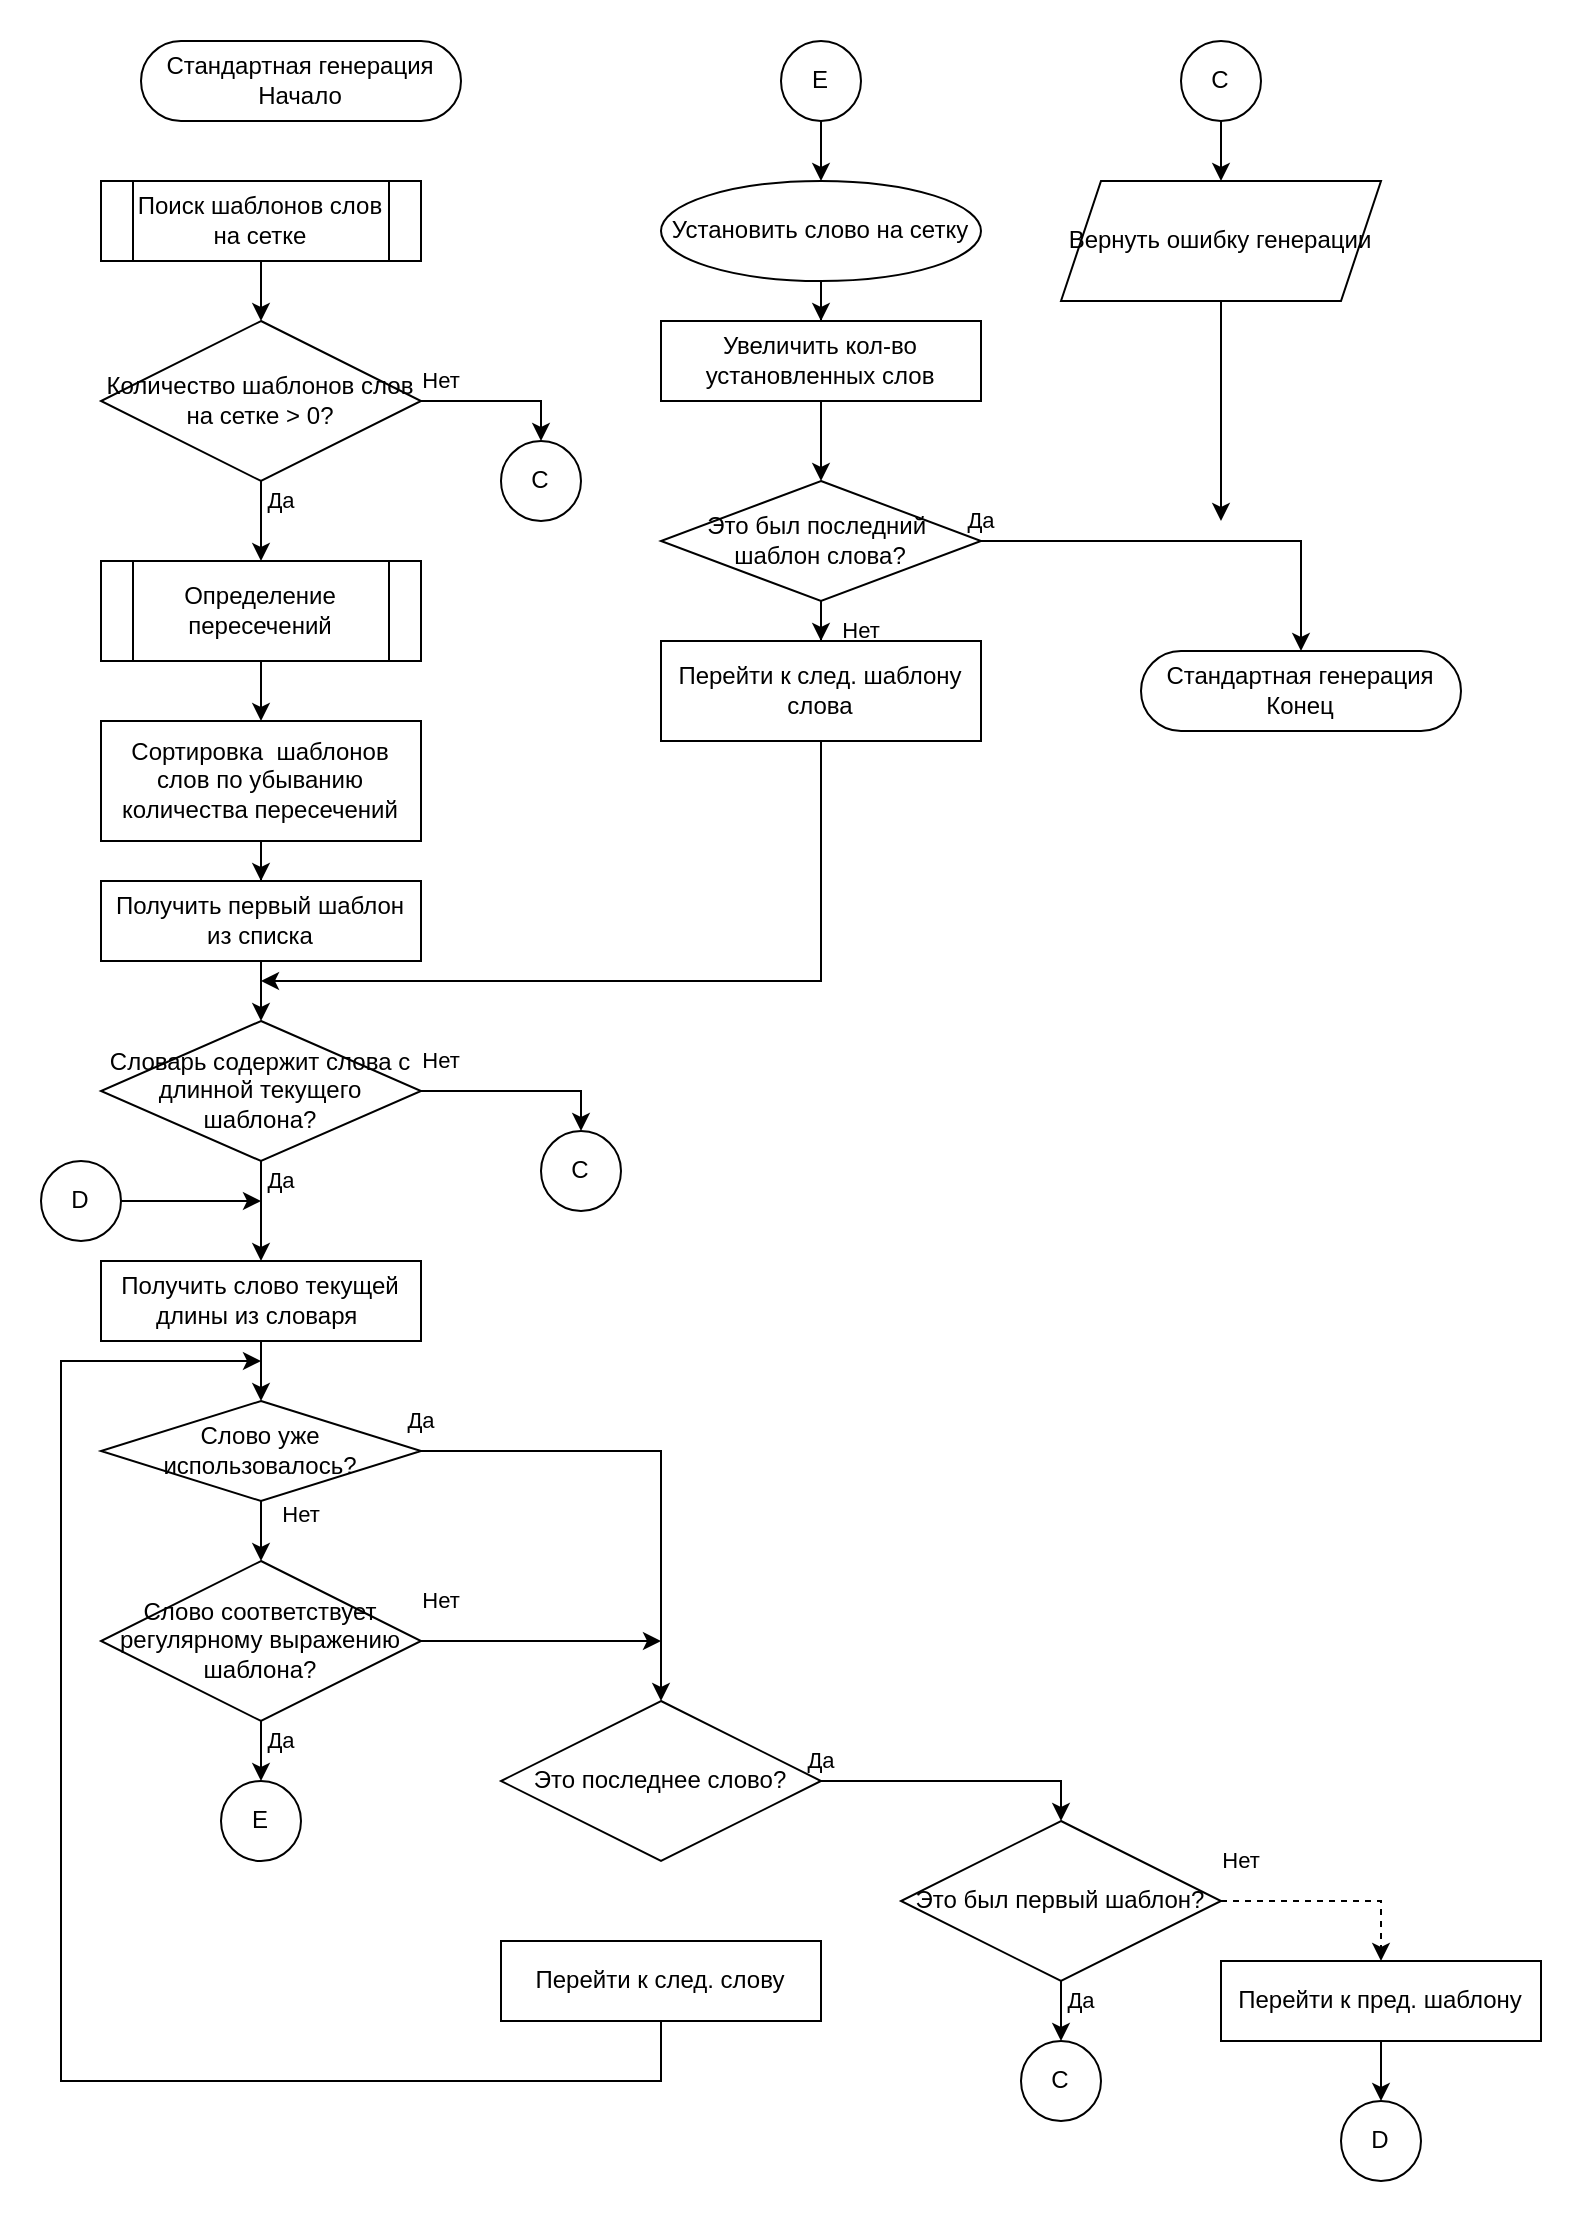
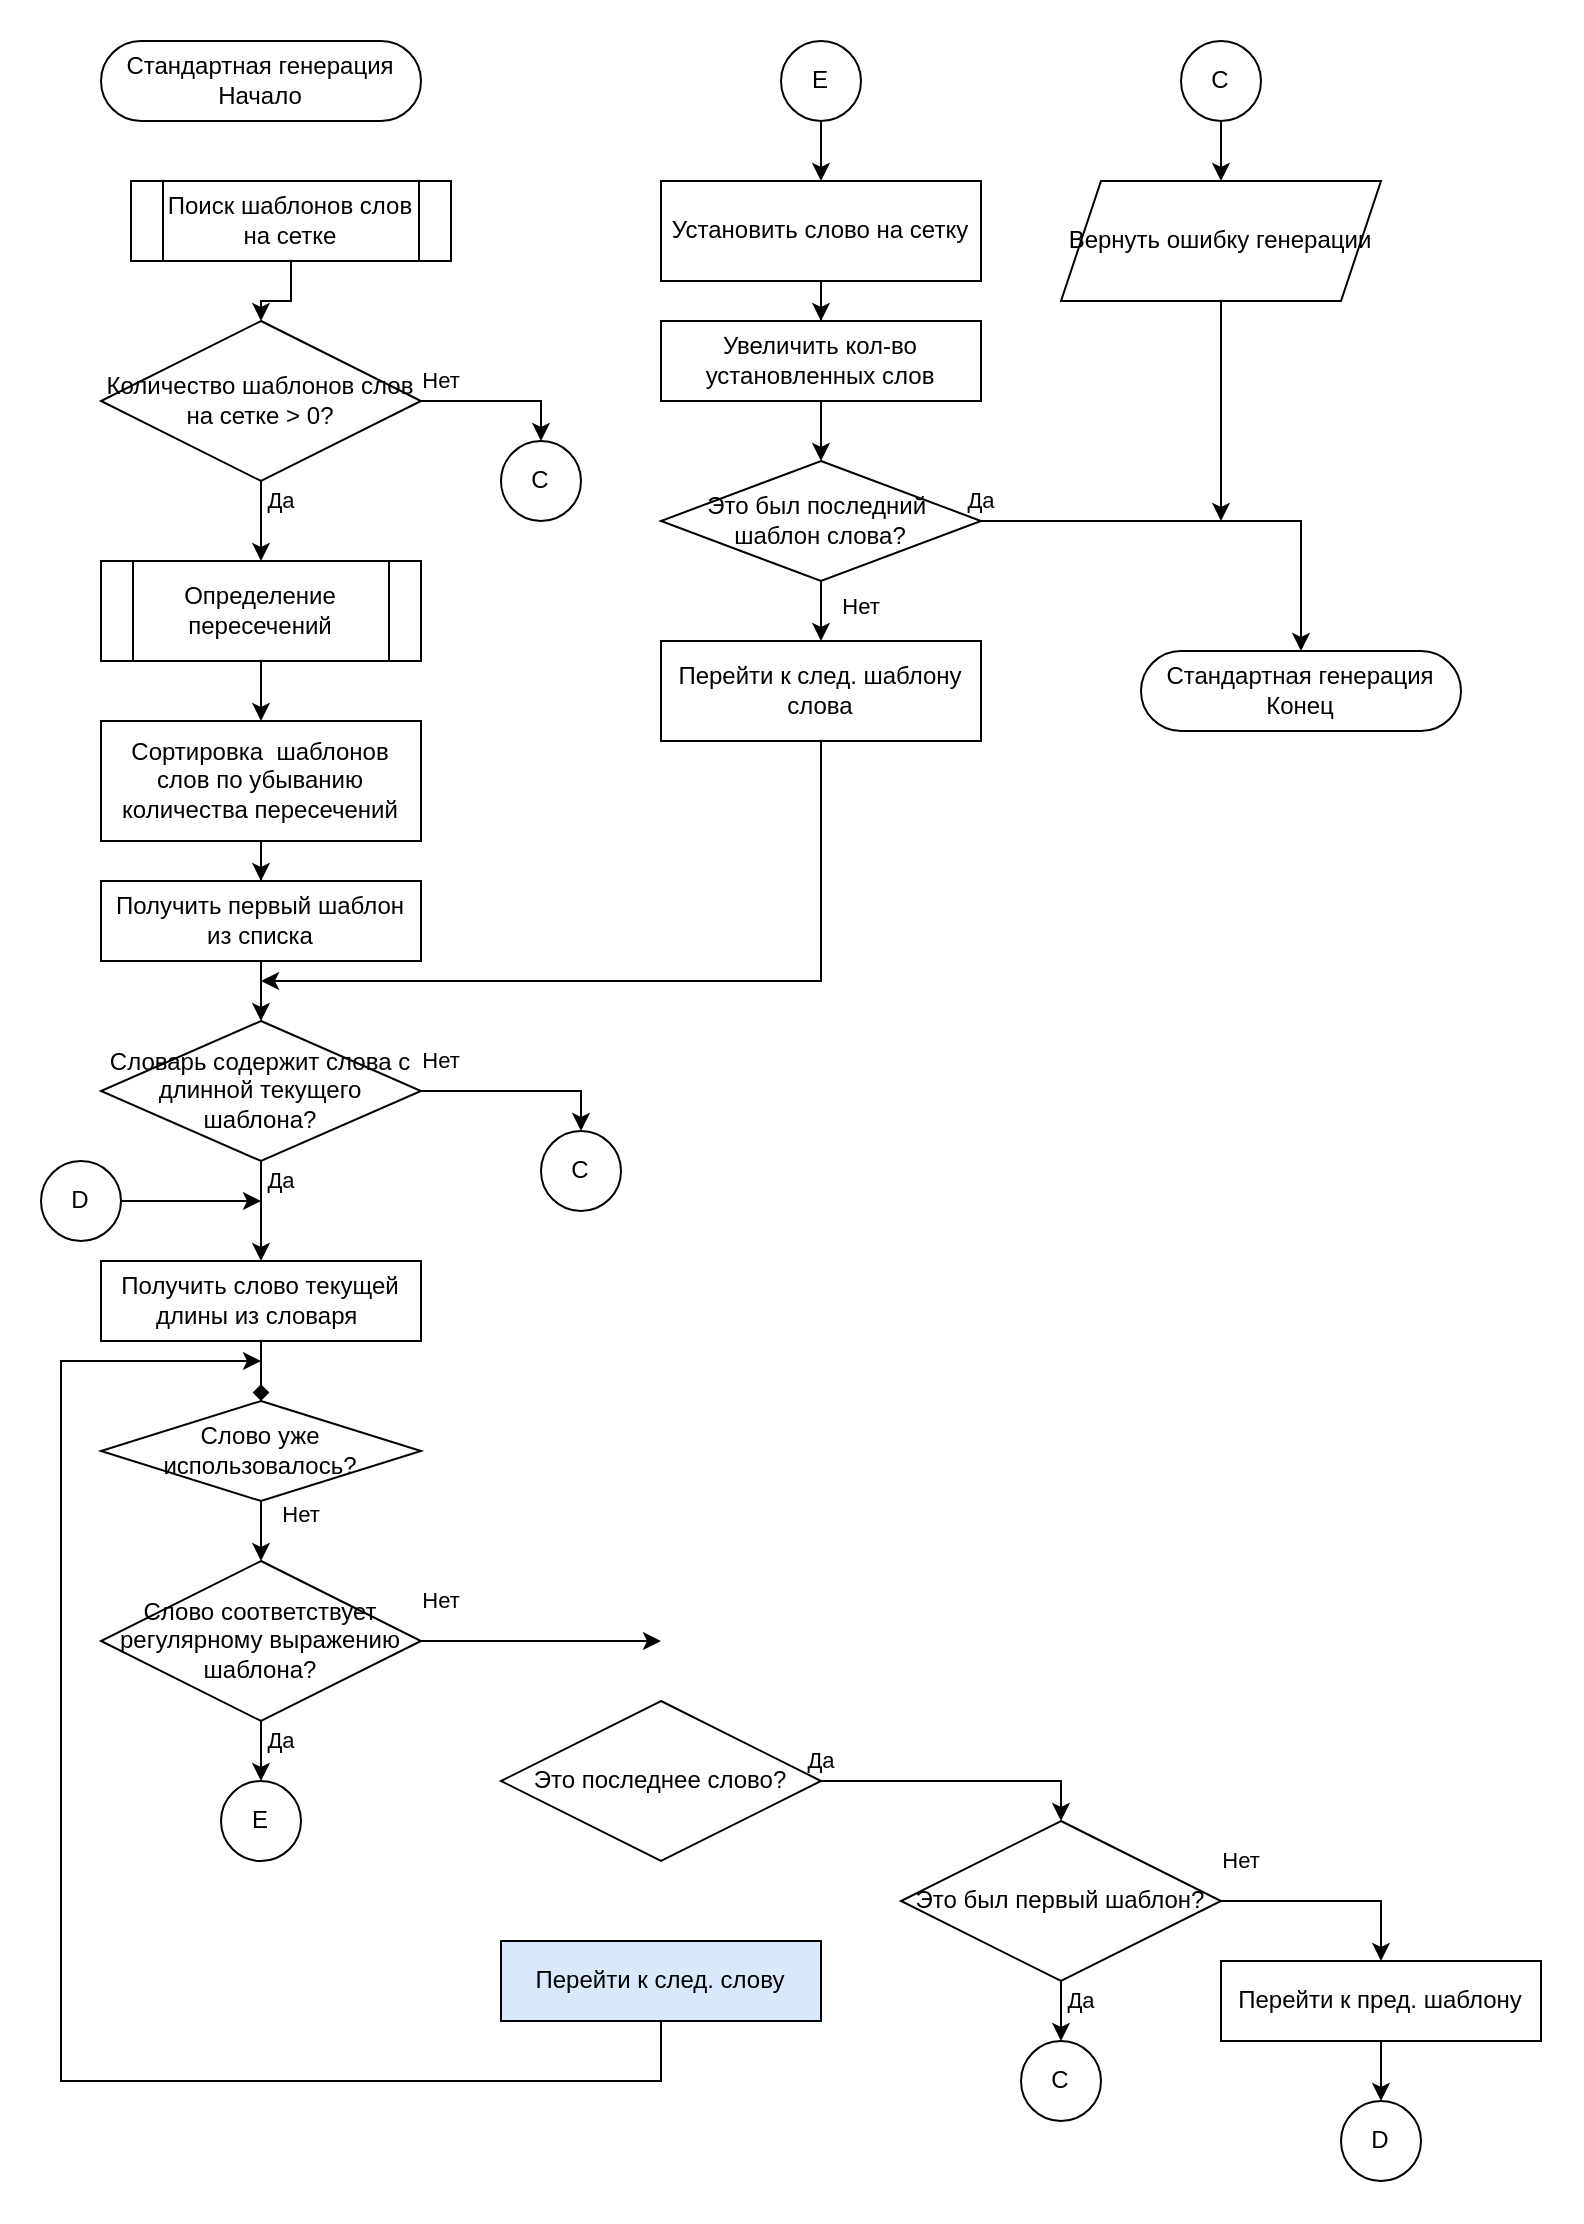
- <mxCell id="2" value="Стандартная генерация&lt;br&gt;Начало" style="rounded=1;whiteSpace=wrap;html=1;arcSize=50;" vertex="1" parent="1"><mxGeometry x="70" y="20" width="160" height="40" as="geometry" /></mxCell>
+ <mxCell id="2" value="Стандартная генерация&lt;br&gt;Начало" style="rounded=1;whiteSpace=wrap;html=1;arcSize=50;" vertex="1" parent="1"><mxGeometry x="50" y="20" width="160" height="40" as="geometry" /></mxCell>
- <mxCell id="4" value="Поиск шаблонов слов на сетке" style="shape=process;whiteSpace=wrap;html=1;backgroundOutline=1;" vertex="1" parent="1"><mxGeometry x="50" y="90" width="160" height="40" as="geometry" /></mxCell>
+ <mxCell id="4" value="Поиск шаблонов слов на сетке" style="shape=process;whiteSpace=wrap;html=1;backgroundOutline=1;" vertex="1" parent="1"><mxGeometry x="65" y="90" width="160" height="40" as="geometry" /></mxCell>
- <mxCell id="29" value="Установить слово на сетку" style="ellipse;whiteSpace=wrap;html=1;" vertex="1" parent="1"><mxGeometry x="330" y="90" width="160" height="50" as="geometry" /></mxCell>
+ <mxCell id="29" value="Установить слово на сетку" style="whiteSpace=wrap;html=1;" vertex="1" parent="1"><mxGeometry x="330" y="90" width="160" height="50" as="geometry" /></mxCell>
- <mxCell id="32" value="Это был последний&amp;nbsp; шаблон слова?" style="rhombus;whiteSpace=wrap;html=1;" vertex="1" parent="1"><mxGeometry x="330" y="240" width="160" height="60" as="geometry" /></mxCell>
+ <mxCell id="32" value="Это был последний&amp;nbsp; шаблон слова?" style="rhombus;whiteSpace=wrap;html=1;" vertex="1" parent="1"><mxGeometry x="330" y="230" width="160" height="60" as="geometry" /></mxCell>
- <mxCell id="17" value="" style="edgeStyle=orthogonalEdgeStyle;rounded=0;orthogonalLoop=1;jettySize=auto;html=1;" edge="1" parent="1" source="18" target="21"><mxGeometry relative="1" as="geometry" /></mxCell>
+ <mxCell id="17" value="" style="edgeStyle=orthogonalEdgeStyle;rounded=0;orthogonalLoop=1;jettySize=auto;html=1;endArrow=diamond;" edge="1" parent="1" source="18" target="21"><mxGeometry relative="1" as="geometry" /></mxCell>
- <mxCell id="20" value="Да" style="edgeStyle=orthogonalEdgeStyle;rounded=0;orthogonalLoop=1;jettySize=auto;html=1;entryX=0.5;entryY=0;entryDx=0;entryDy=0;" edge="1" parent="1" source="21" target="39"><mxGeometry x="-1" y="15" relative="1" as="geometry"><mxPoint as="offset" /></mxGeometry></mxCell>
- <mxCell id="43" value="Нет" style="edgeStyle=orthogonalEdgeStyle;rounded=0;orthogonalLoop=1;jettySize=auto;html=1;entryX=0.5;entryY=0;entryDx=0;entryDy=0;exitX=1;exitY=0.5;exitDx=0;exitDy=0;dashed=1;" edge="1" parent="1" source="44" target="51"><mxGeometry x="-0.818" y="20" relative="1" as="geometry"><mxPoint as="offset" /></mxGeometry></mxCell>
+ <mxCell id="43" value="Нет" style="edgeStyle=orthogonalEdgeStyle;rounded=0;orthogonalLoop=1;jettySize=auto;html=1;entryX=0.5;entryY=0;entryDx=0;entryDy=0;exitX=1;exitY=0.5;exitDx=0;exitDy=0;" edge="1" parent="1" source="44" target="51"><mxGeometry x="-0.818" y="20" relative="1" as="geometry"><mxPoint as="offset" /></mxGeometry></mxCell>
- <mxCell id="41" value="Перейти к след. слову" style="whiteSpace=wrap;html=1;" vertex="1" parent="1"><mxGeometry x="250" y="970" width="160" height="40" as="geometry" /></mxCell>
+ <mxCell id="41" value="Перейти к след. слову" style="whiteSpace=wrap;html=1;fillColor=#dae8fc;" vertex="1" parent="1"><mxGeometry x="250" y="970" width="160" height="40" as="geometry" /></mxCell>
